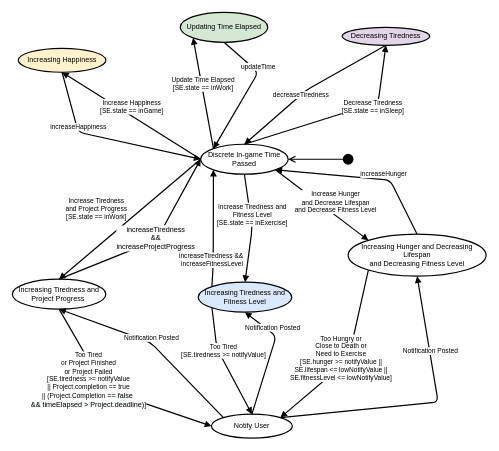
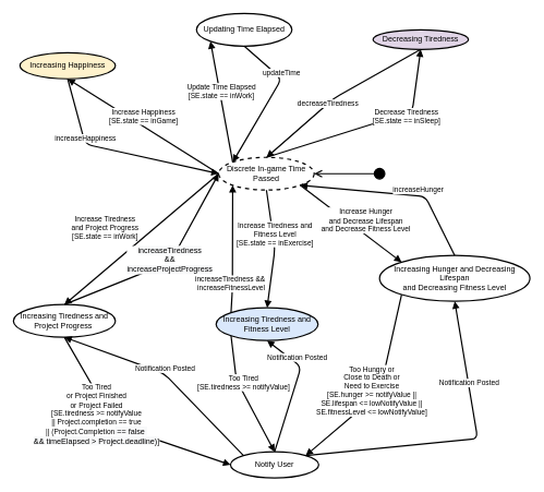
- <mxCell id="3" value="Updating Time Elapsed" style="ellipse;whiteSpace=wrap;html=1;strokeWidth=2;fillColor=#d5e8d4;" parent="1" vertex="1"><mxGeometry x="300" y="20" width="146" height="50" as="geometry" /></mxCell>
+ <mxCell id="3" value="Updating Time Elapsed" style="ellipse;whiteSpace=wrap;html=1;strokeWidth=2;" parent="1" vertex="1"><mxGeometry x="300" y="20" width="146" height="50" as="geometry" /></mxCell>
- <mxCell id="2" value="Discrete In-game Time Passed" style="ellipse;whiteSpace=wrap;html=1;strokeWidth=2;" parent="1" vertex="1"><mxGeometry x="334" y="240" width="146" height="50" as="geometry" /></mxCell>
+ <mxCell id="2" value="Discrete In-game Time Passed" style="ellipse;whiteSpace=wrap;html=1;strokeWidth=2;dashed=1;" parent="1" vertex="1"><mxGeometry x="334" y="240" width="146" height="50" as="geometry" /></mxCell>
